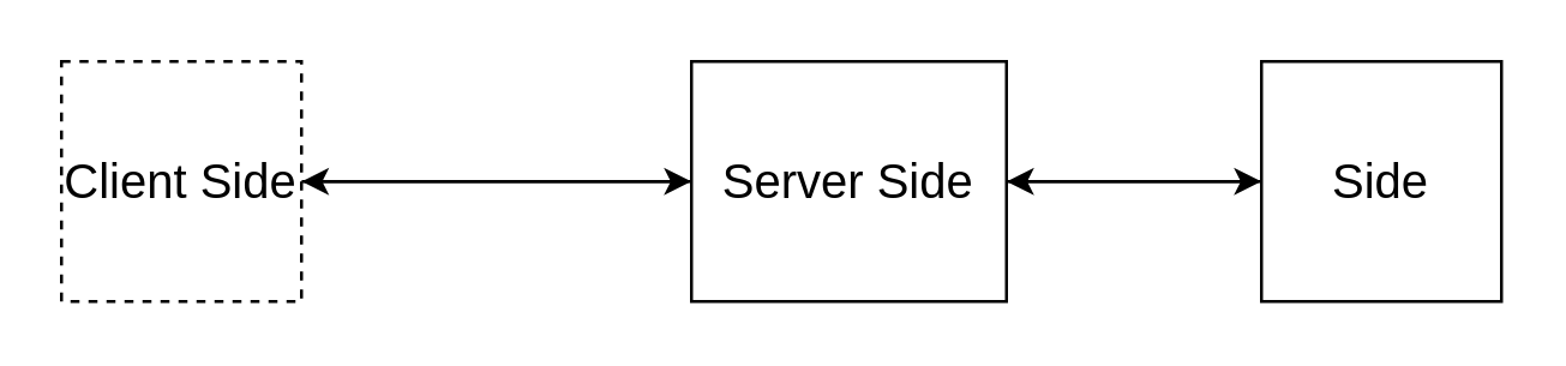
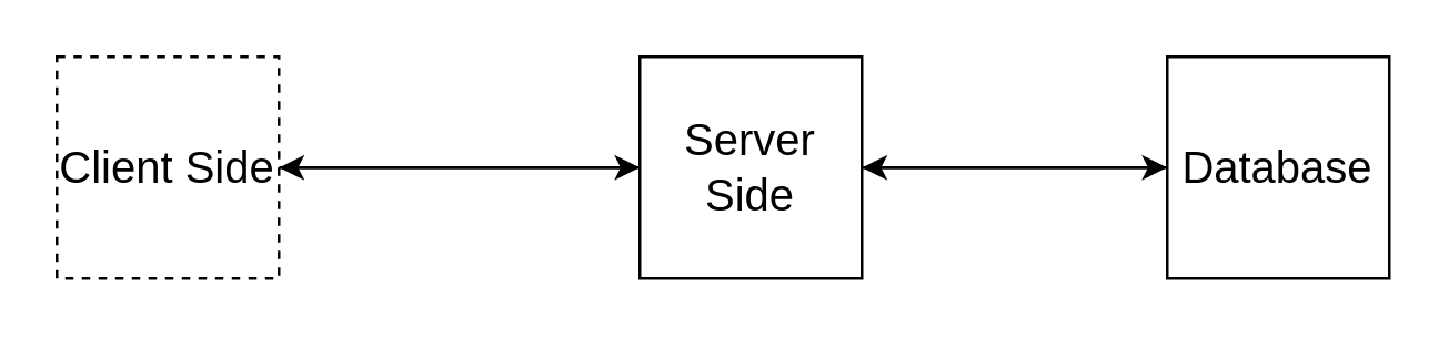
- <mxCell id="6" value="&lt;font size=&quot;3&quot;&gt;Server Side&lt;br&gt;&lt;/font&gt;" style="whiteSpace=wrap;html=1;aspect=fixed;" vertex="1" parent="1"><mxGeometry x="230" y="20" width="105" height="80" as="geometry" /></mxCell>
+ <mxCell id="6" value="&lt;font size=&quot;3&quot;&gt;Server Side&lt;br&gt;&lt;/font&gt;" style="whiteSpace=wrap;html=1;aspect=fixed;" vertex="1" parent="1"><mxGeometry x="230" y="20" width="80" height="80" as="geometry" /></mxCell>
- <mxCell id="8" value="&lt;font size=&quot;3&quot;&gt;Side&lt;br&gt;&lt;/font&gt;" style="whiteSpace=wrap;html=1;aspect=fixed;" vertex="1" parent="1"><mxGeometry x="420" y="20" width="80" height="80" as="geometry" /></mxCell>
+ <mxCell id="8" value="&lt;font size=&quot;3&quot;&gt;Database&lt;br&gt;&lt;/font&gt;" style="whiteSpace=wrap;html=1;aspect=fixed;" vertex="1" parent="1"><mxGeometry x="420" y="20" width="80" height="80" as="geometry" /></mxCell>
